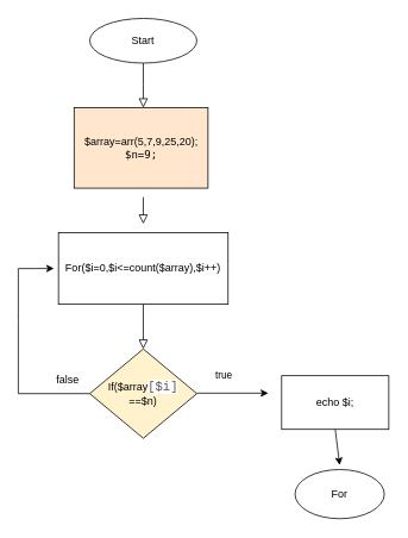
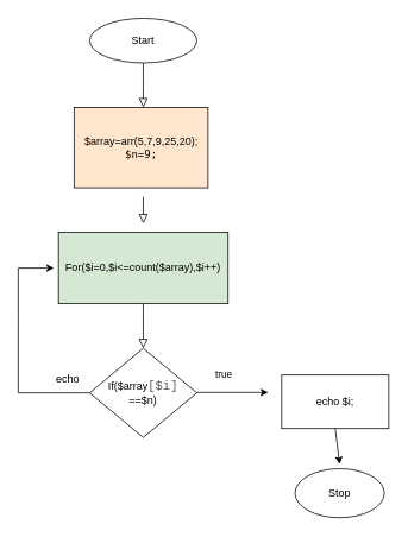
- <mxCell id="6" value="For($i=0,$i&amp;lt;=count($array),$i++)" style="rounded=0;whiteSpace=wrap;html=1;" parent="1" vertex="1"><mxGeometry x="65" y="260" width="190" height="80" as="geometry" /></mxCell>
+ <mxCell id="6" value="For($i=0,$i&amp;lt;=count($array),$i++)" style="rounded=0;whiteSpace=wrap;html=1;fillColor=#d5e8d4;" parent="1" vertex="1"><mxGeometry x="65" y="260" width="190" height="80" as="geometry" /></mxCell>
- <mxCell id="12" value="false" style="text;html=1;align=center;verticalAlign=middle;resizable=0;points=[];autosize=1;strokeColor=none;fillColor=none;" parent="1" vertex="1"><mxGeometry x="50" y="410" width="50" height="30" as="geometry" /></mxCell>
+ <mxCell id="12" value="echo" style="text;html=1;align=center;verticalAlign=middle;resizable=0;points=[];autosize=1;strokeColor=none;fillColor=none;" parent="1" vertex="1"><mxGeometry x="50" y="410" width="50" height="30" as="geometry" /></mxCell>
- <mxCell id="7" value="&lt;div style=&quot;text-align: justify;&quot;&gt;&lt;span style=&quot;background-color: initial;&quot;&gt;If($array&lt;/span&gt;&lt;font face=&quot;Monaco, Lucida Console, Courier New, Courier, monospace&quot; color=&quot;#555555&quot;&gt;&lt;span style=&quot;font-size: 14px; background-color: rgb(255, 255, 255);&quot;&gt;[$i]&lt;/span&gt;&lt;/font&gt;&lt;/div&gt;==$n)" style="rhombus;whiteSpace=wrap;html=1;fillColor=#fff2cc;" parent="1" vertex="1"><mxGeometry x="100" y="390" width="120" height="100" as="geometry" /></mxCell>
+ <mxCell id="7" value="&lt;div style=&quot;text-align: justify;&quot;&gt;&lt;span style=&quot;background-color: initial;&quot;&gt;If($array&lt;/span&gt;&lt;font face=&quot;Monaco, Lucida Console, Courier New, Courier, monospace&quot; color=&quot;#555555&quot;&gt;&lt;span style=&quot;font-size: 14px; background-color: rgb(255, 255, 255);&quot;&gt;[$i]&lt;/span&gt;&lt;/font&gt;&lt;/div&gt;==$n)" style="rhombus;whiteSpace=wrap;html=1;" parent="1" vertex="1"><mxGeometry x="100" y="390" width="120" height="100" as="geometry" /></mxCell>
- <mxCell id="13" value="For" style="ellipse;whiteSpace=wrap;html=1;" parent="1" vertex="1"><mxGeometry x="330" y="525" width="100" height="55" as="geometry" /></mxCell>
+ <mxCell id="13" value="Stop" style="ellipse;whiteSpace=wrap;html=1;" parent="1" vertex="1"><mxGeometry x="330" y="525" width="100" height="55" as="geometry" /></mxCell>
